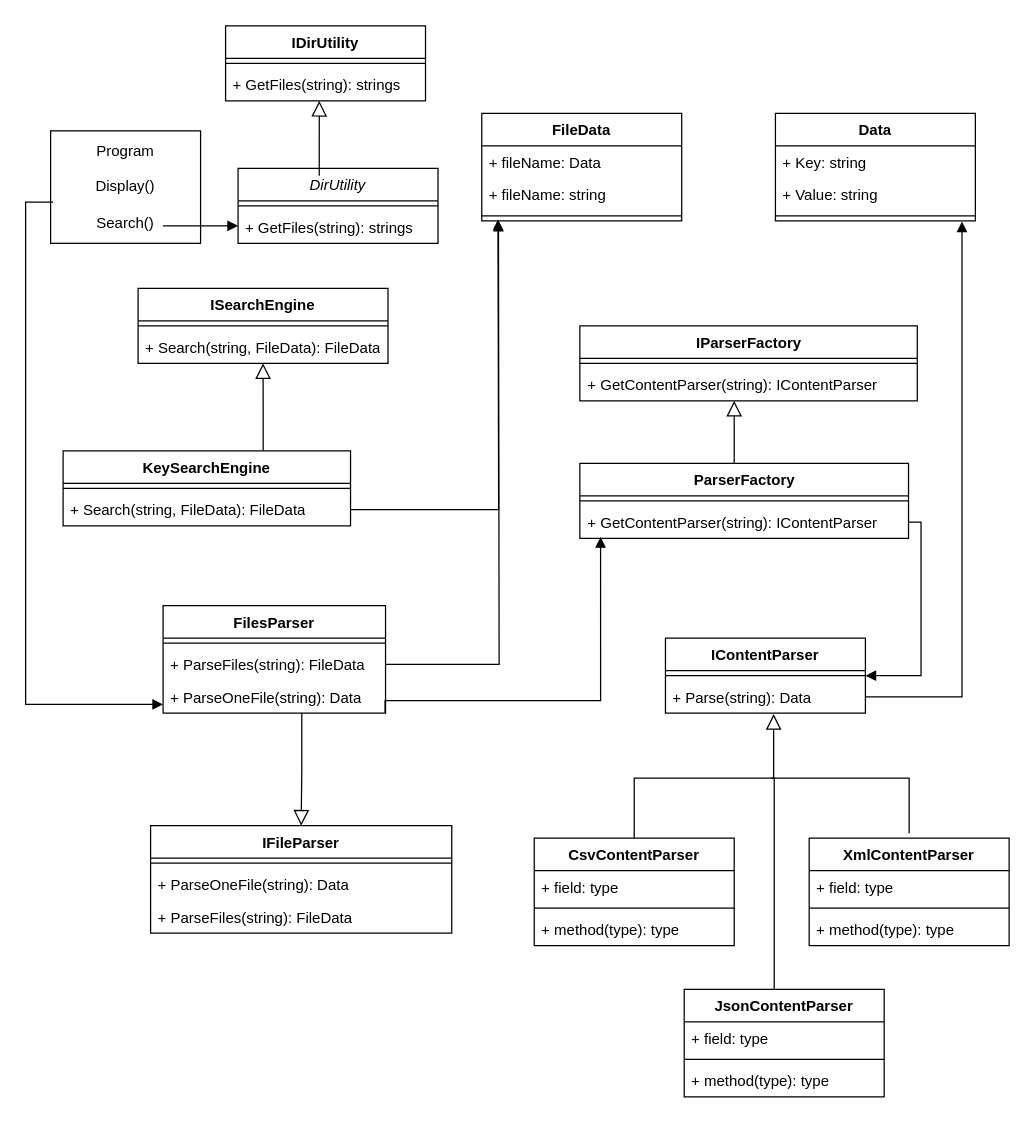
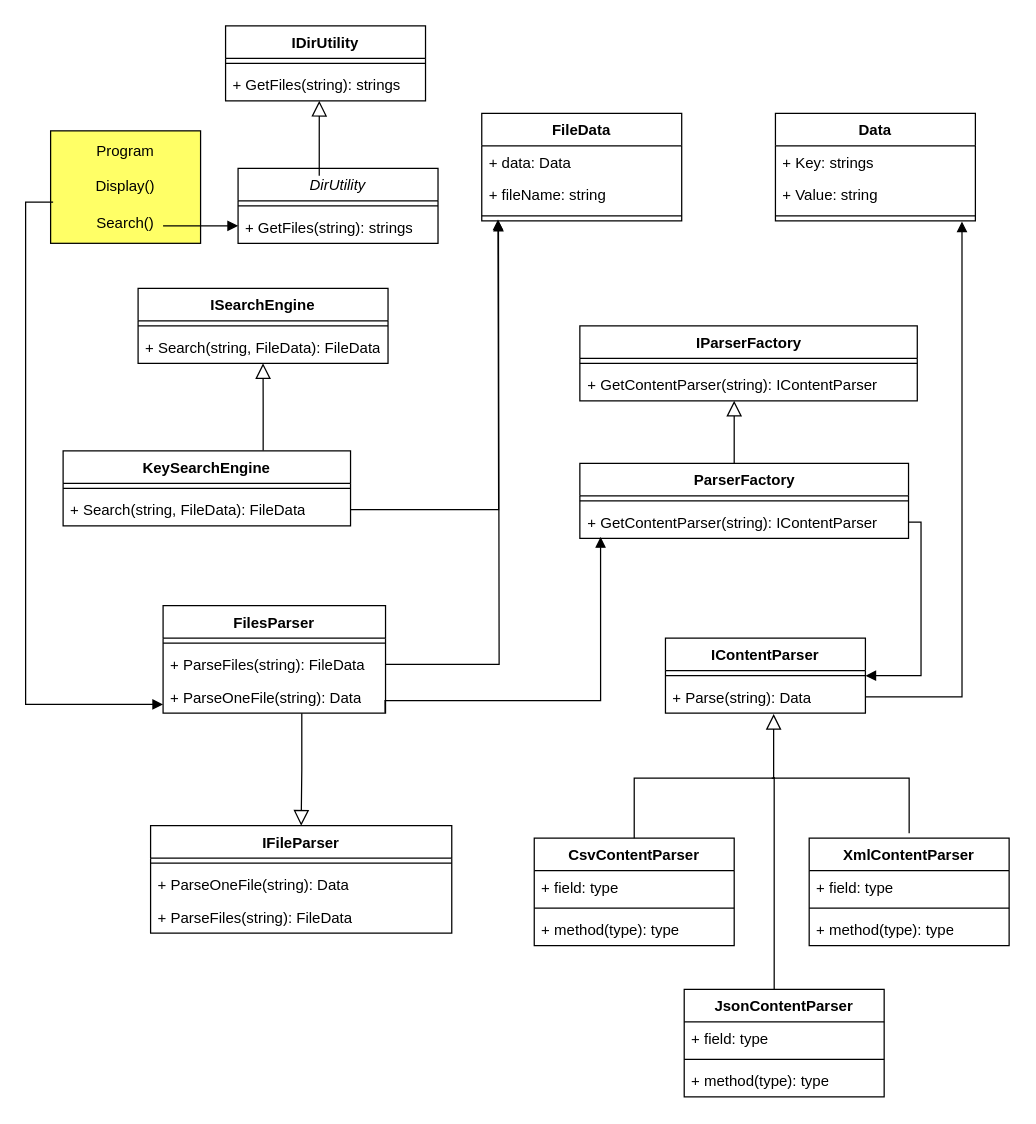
- <mxCell id="29" value="+ fileName: Data" style="text;strokeColor=none;fillColor=none;align=left;verticalAlign=top;spacingLeft=4;spacingRight=4;overflow=hidden;rotatable=0;points=[[0,0.5],[1,0.5]];portConstraint=eastwest;whiteSpace=wrap;html=1;" parent="28" vertex="1"><mxGeometry y="26" width="160" height="26" as="geometry" /></mxCell>
+ <mxCell id="29" value="+ data: Data" style="text;strokeColor=none;fillColor=none;align=left;verticalAlign=top;spacingLeft=4;spacingRight=4;overflow=hidden;rotatable=0;points=[[0,0.5],[1,0.5]];portConstraint=eastwest;whiteSpace=wrap;html=1;" parent="28" vertex="1"><mxGeometry y="26" width="160" height="26" as="geometry" /></mxCell>
- <mxCell id="33" value="+ Key: string" style="text;strokeColor=none;fillColor=none;align=left;verticalAlign=top;spacingLeft=4;spacingRight=4;overflow=hidden;rotatable=0;points=[[0,0.5],[1,0.5]];portConstraint=eastwest;whiteSpace=wrap;html=1;" parent="32" vertex="1"><mxGeometry y="26" width="160" height="26" as="geometry" /></mxCell>
+ <mxCell id="33" value="+ Key: strings" style="text;strokeColor=none;fillColor=none;align=left;verticalAlign=top;spacingLeft=4;spacingRight=4;overflow=hidden;rotatable=0;points=[[0,0.5],[1,0.5]];portConstraint=eastwest;whiteSpace=wrap;html=1;" parent="32" vertex="1"><mxGeometry y="26" width="160" height="26" as="geometry" /></mxCell>
- <mxCell id="36" value="Program&lt;div&gt;&lt;br&gt;&lt;div&gt;Display()&lt;/div&gt;&lt;div&gt;&lt;br&gt;&lt;/div&gt;&lt;div&gt;Search()&lt;/div&gt;&lt;/div&gt;" style="html=1;whiteSpace=wrap;fillColor=#ffffff;" parent="1" vertex="1"><mxGeometry x="40" y="104" width="120" height="90" as="geometry" /></mxCell>
+ <mxCell id="36" value="Program&lt;div&gt;&lt;br&gt;&lt;div&gt;Display()&lt;/div&gt;&lt;div&gt;&lt;br&gt;&lt;/div&gt;&lt;div&gt;Search()&lt;/div&gt;&lt;/div&gt;" style="html=1;whiteSpace=wrap;fillColor=#FFFF66;" parent="1" vertex="1"><mxGeometry x="40" y="104" width="120" height="90" as="geometry" /></mxCell>
